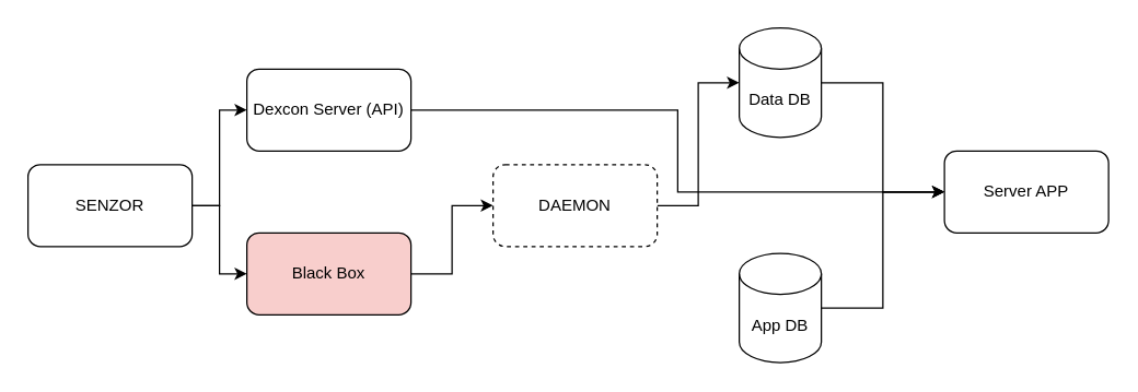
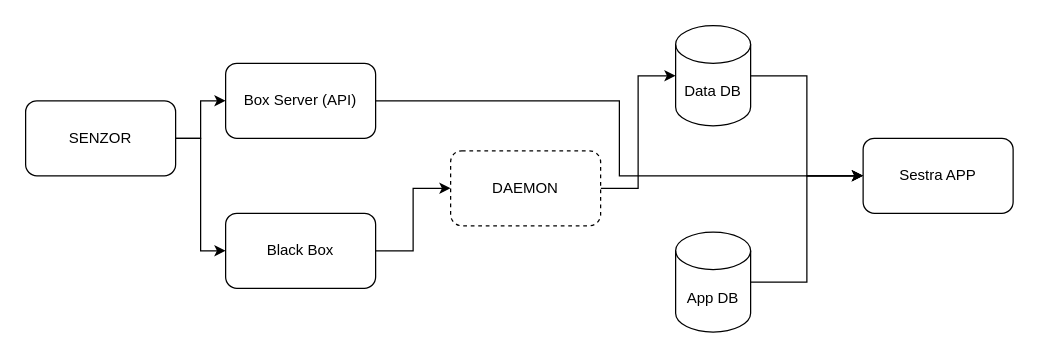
- <mxCell id="6" value="Dexcon Server (API)" style="rounded=1;whiteSpace=wrap;html=1;" vertex="1" parent="1"><mxGeometry x="180" y="50" width="120" height="60" as="geometry" /></mxCell>
+ <mxCell id="6" value="Box Server (API)" style="rounded=1;whiteSpace=wrap;html=1;" vertex="1" parent="1"><mxGeometry x="180" y="50" width="120" height="60" as="geometry" /></mxCell>
- <mxCell id="15" value="Server APP" style="rounded=1;whiteSpace=wrap;html=1;" vertex="1" parent="1"><mxGeometry x="690" y="110" width="120" height="60" as="geometry" /></mxCell>
+ <mxCell id="15" value="Sestra APP" style="rounded=1;whiteSpace=wrap;html=1;" vertex="1" parent="1"><mxGeometry x="690" y="110" width="120" height="60" as="geometry" /></mxCell>
- <mxCell id="4" value="SENZOR" style="rounded=1;whiteSpace=wrap;html=1;" vertex="1" parent="1"><mxGeometry x="20" y="120" width="120" height="60" as="geometry" /></mxCell>
+ <mxCell id="4" value="SENZOR" style="rounded=1;whiteSpace=wrap;html=1;" vertex="1" parent="1"><mxGeometry x="20" y="80" width="120" height="60" as="geometry" /></mxCell>
- <mxCell id="8" value="Black Box" style="rounded=1;whiteSpace=wrap;html=1;fillColor=#f8cecc;" vertex="1" parent="1"><mxGeometry x="180" y="170" width="120" height="60" as="geometry" /></mxCell>
+ <mxCell id="8" value="Black Box" style="rounded=1;whiteSpace=wrap;html=1;" vertex="1" parent="1"><mxGeometry x="180" y="170" width="120" height="60" as="geometry" /></mxCell>
